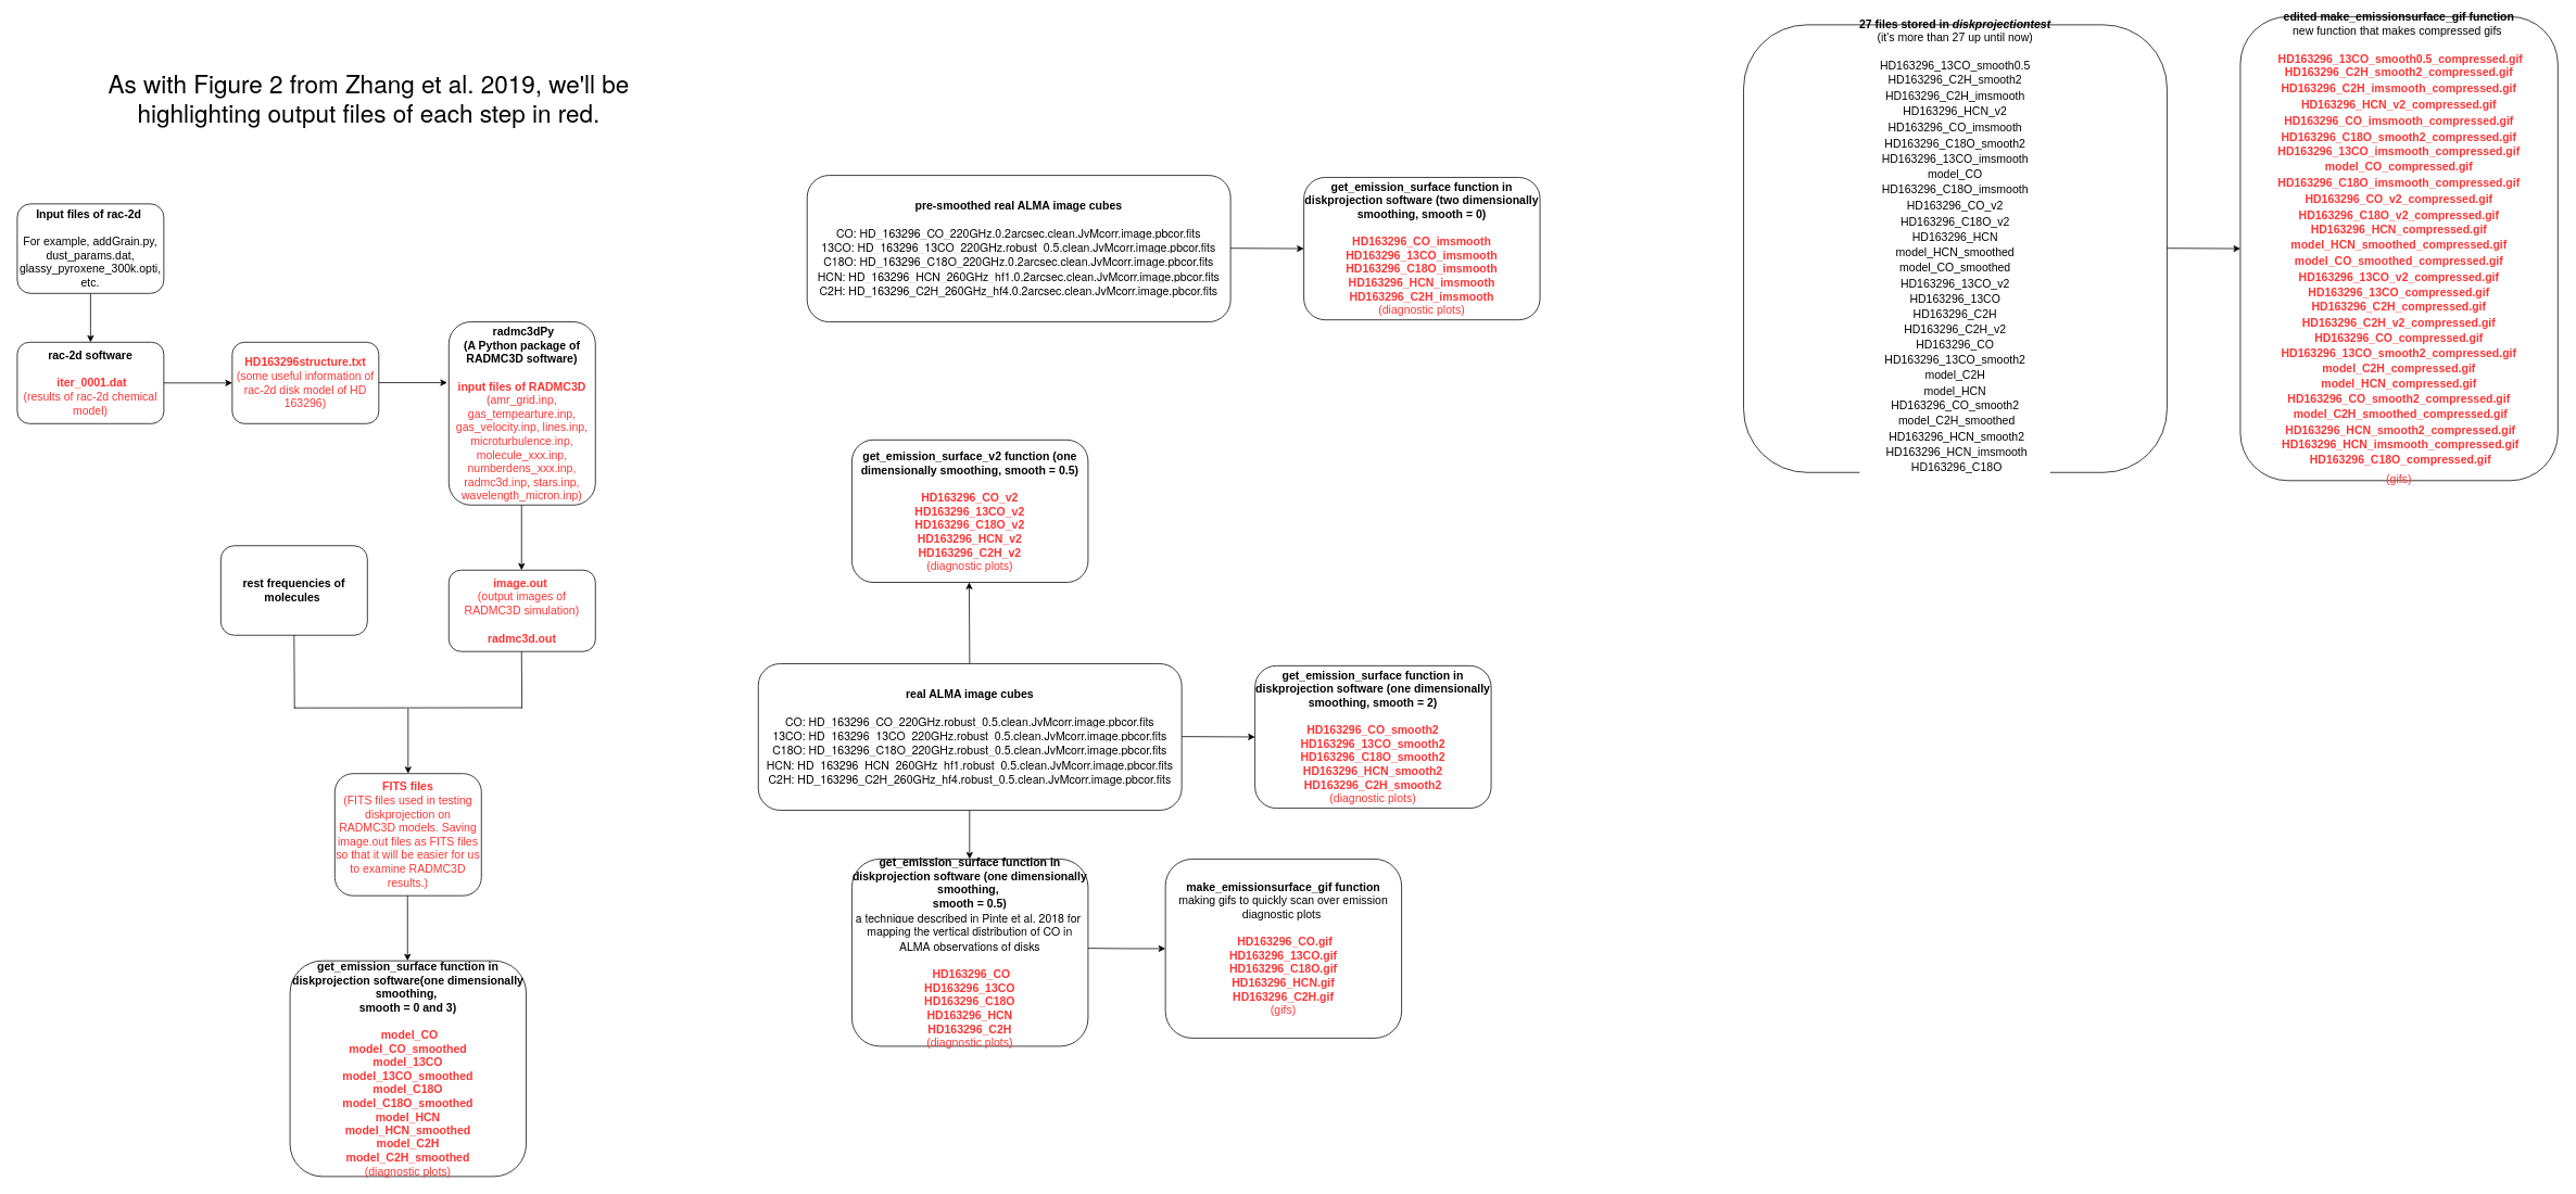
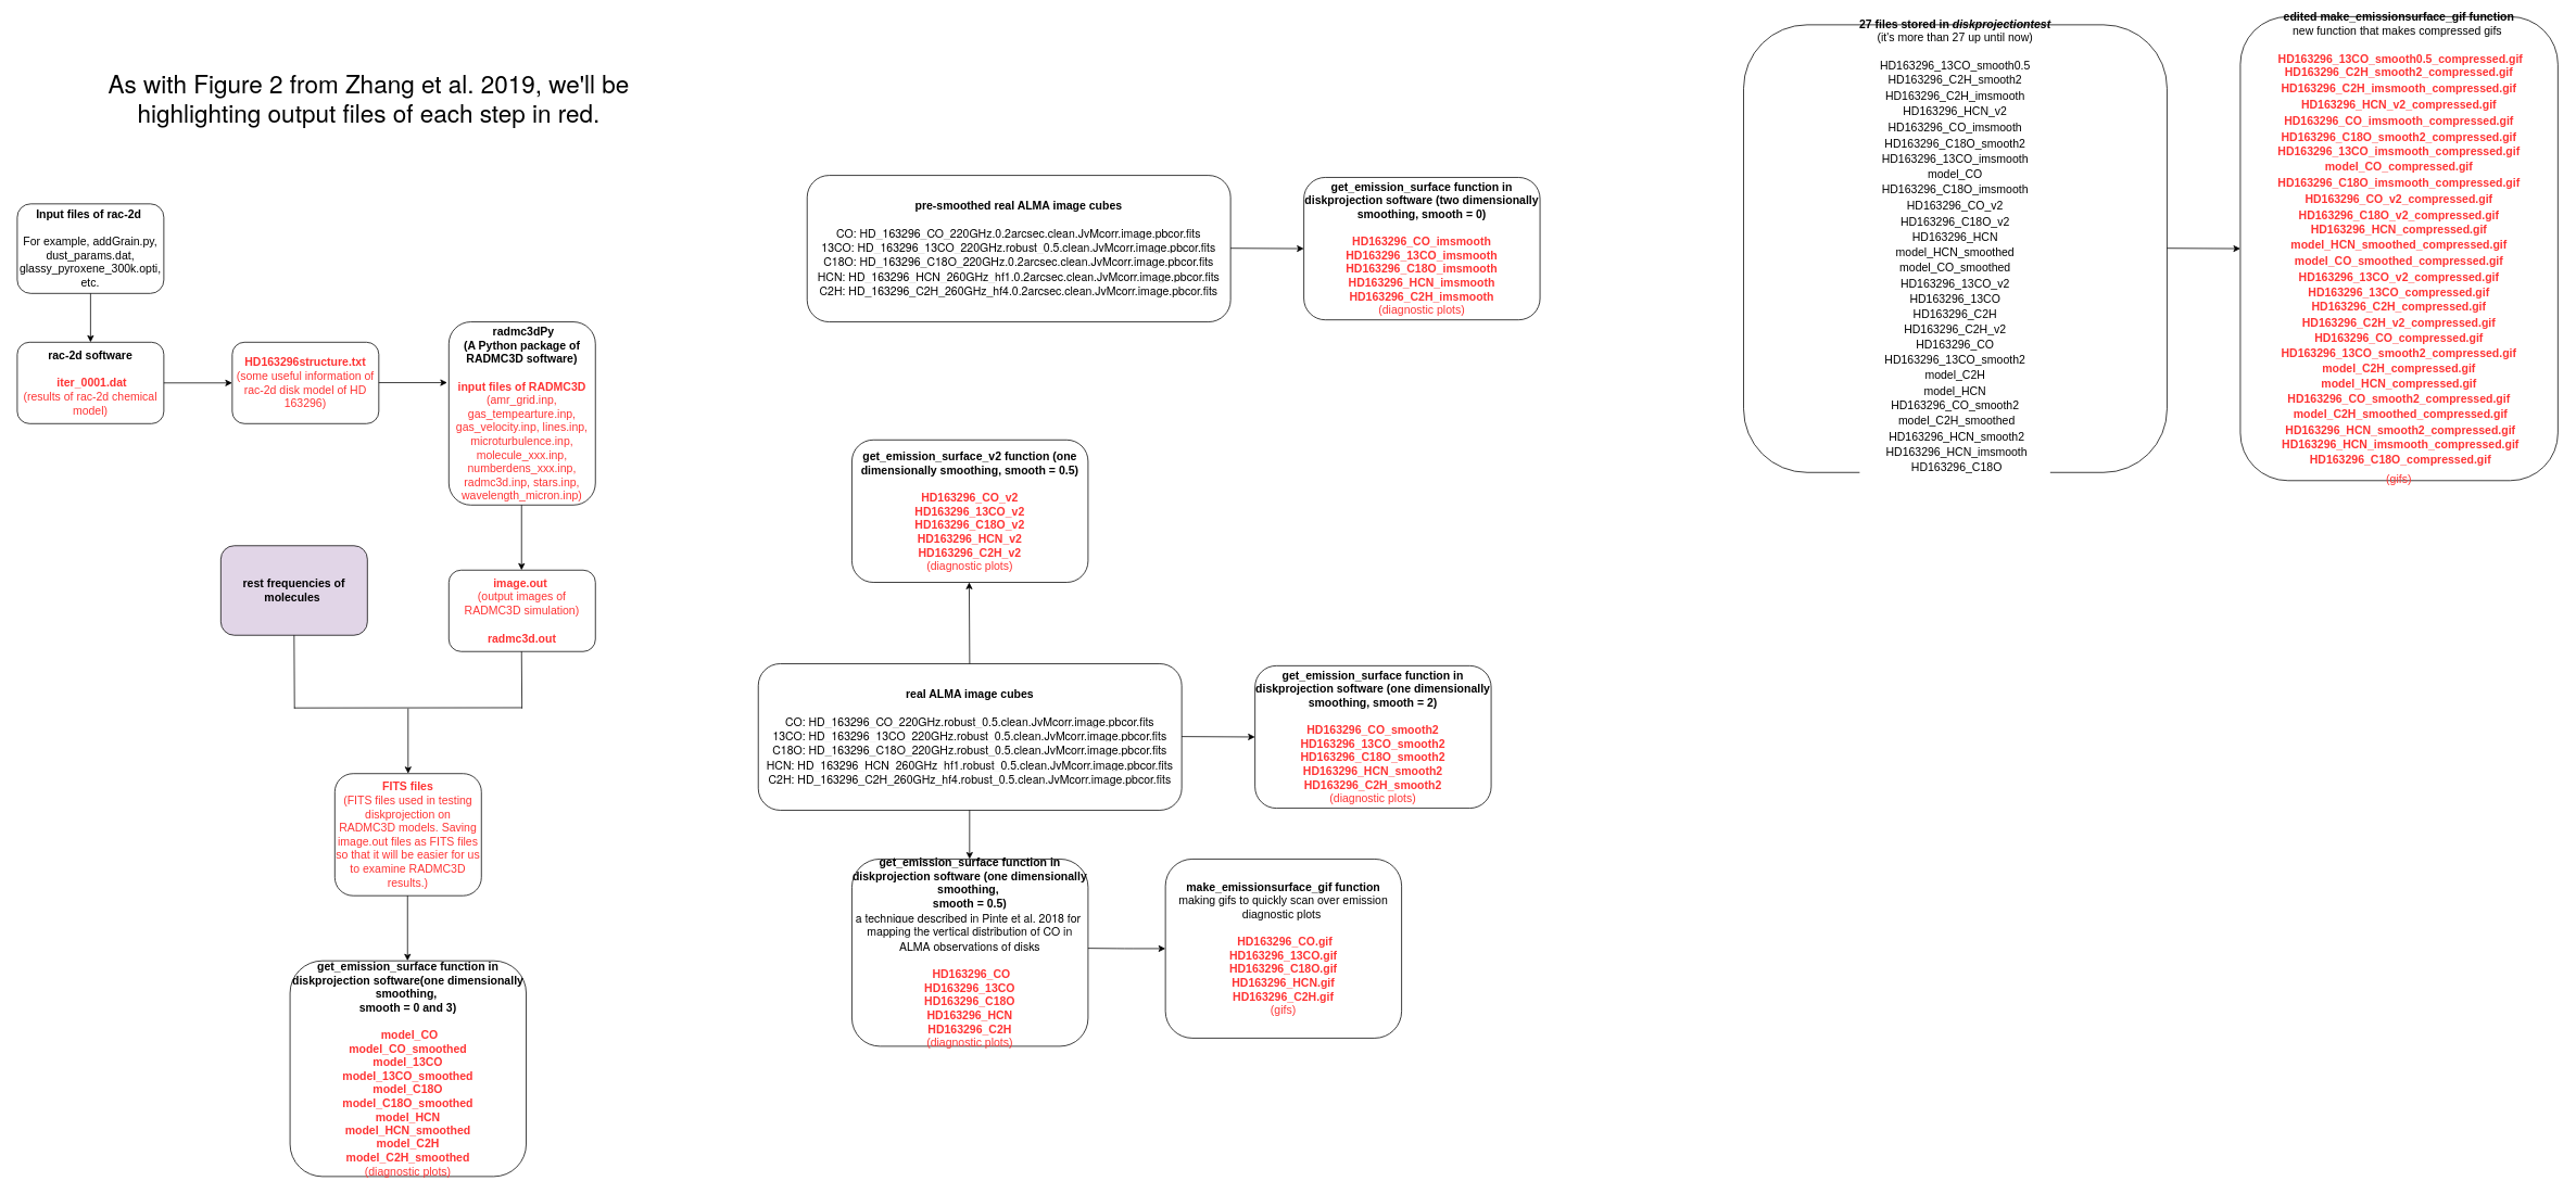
- <mxCell id="20" value="&lt;font style=&quot;font-size: 14px&quot;&gt;&lt;b&gt;rest frequencies of molecules&lt;/b&gt;&amp;nbsp;&lt;br&gt;&lt;/font&gt;" style="rounded=1;whiteSpace=wrap;html=1;" parent="1" vertex="1"><mxGeometry x="270" y="670" width="180" height="110" as="geometry" /></mxCell>
+ <mxCell id="20" value="&lt;font style=&quot;font-size: 14px&quot;&gt;&lt;b&gt;rest frequencies of molecules&lt;/b&gt;&amp;nbsp;&lt;br&gt;&lt;/font&gt;" style="rounded=1;whiteSpace=wrap;html=1;fillColor=#e1d5e7;" parent="1" vertex="1"><mxGeometry x="270" y="670" width="180" height="110" as="geometry" /></mxCell>
